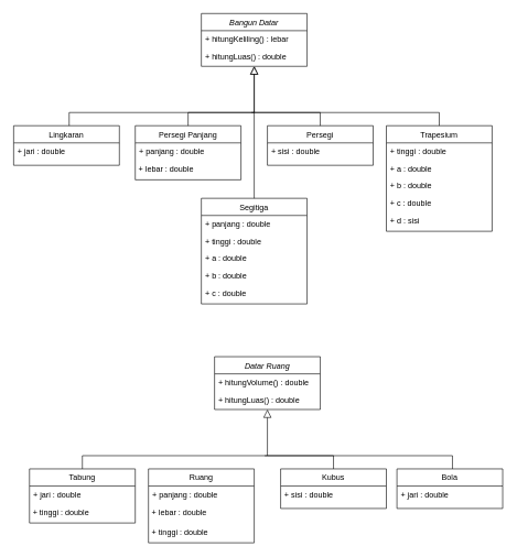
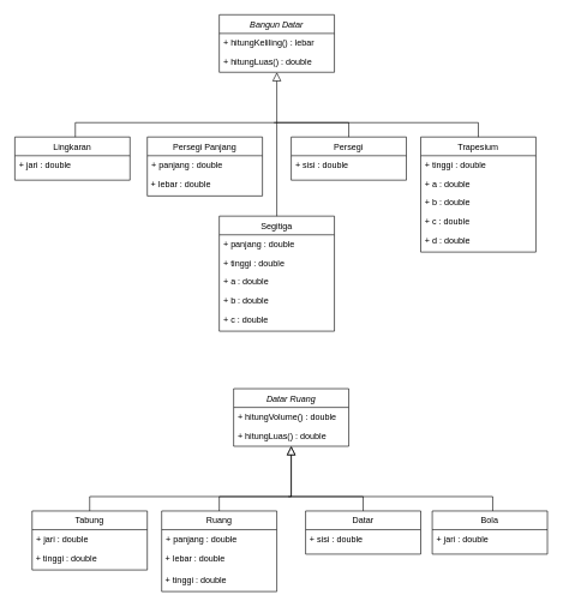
- <mxCell id="11" value="" style="endArrow=block;endSize=10;endFill=0;shadow=0;strokeWidth=1;rounded=0;edgeStyle=elbowEdgeStyle;elbow=vertical;" parent="1" source="8" target="2" edge="1"><mxGeometry width="160" relative="1" as="geometry"><mxPoint x="214" y="353" as="sourcePoint" /><mxPoint x="314" y="251" as="targetPoint" /><Array as="points"><mxPoint x="384" y="170" /></Array></mxGeometry></mxCell>
- <mxCell id="27" value="+ d : sisi" style="text;align=left;verticalAlign=top;spacingLeft=4;spacingRight=4;overflow=hidden;rotatable=0;points=[[0,0.5],[1,0.5]];portConstraint=eastwest;" vertex="1" parent="22"><mxGeometry y="130" width="160" height="26" as="geometry" /></mxCell>
+ <mxCell id="27" value="+ d : double" style="text;align=left;verticalAlign=top;spacingLeft=4;spacingRight=4;overflow=hidden;rotatable=0;points=[[0,0.5],[1,0.5]];portConstraint=eastwest;" vertex="1" parent="22"><mxGeometry y="130" width="160" height="26" as="geometry" /></mxCell>
+ <mxCell id="37" value="" style="endArrow=block;endSize=10;endFill=0;shadow=0;strokeWidth=1;rounded=0;edgeStyle=elbowEdgeStyle;elbow=vertical;" edge="1" parent="1" source="33" target="29"><mxGeometry width="160" relative="1" as="geometry"><mxPoint x="234" y="873" as="sourcePoint" /><mxPoint x="334" y="771" as="targetPoint" /><Array as="points"><mxPoint x="404" y="690" /></Array></mxGeometry></mxCell>
- <mxCell id="38" value="Kubus" style="swimlane;fontStyle=0;align=center;verticalAlign=top;childLayout=stackLayout;horizontal=1;startSize=26;horizontalStack=0;resizeParent=1;resizeLast=0;collapsible=1;marginBottom=0;rounded=0;shadow=0;strokeWidth=1;" vertex="1" parent="1"><mxGeometry x="424" y="710" width="160" height="60" as="geometry"><mxRectangle x="550" y="140" width="160" height="26" as="alternateBounds" /></mxGeometry></mxCell>
+ <mxCell id="38" value="Datar" style="swimlane;fontStyle=0;align=center;verticalAlign=top;childLayout=stackLayout;horizontal=1;startSize=26;horizontalStack=0;resizeParent=1;resizeLast=0;collapsible=1;marginBottom=0;rounded=0;shadow=0;strokeWidth=1;" vertex="1" parent="1"><mxGeometry x="424" y="710" width="160" height="60" as="geometry"><mxRectangle x="550" y="140" width="160" height="26" as="alternateBounds" /></mxGeometry></mxCell>
